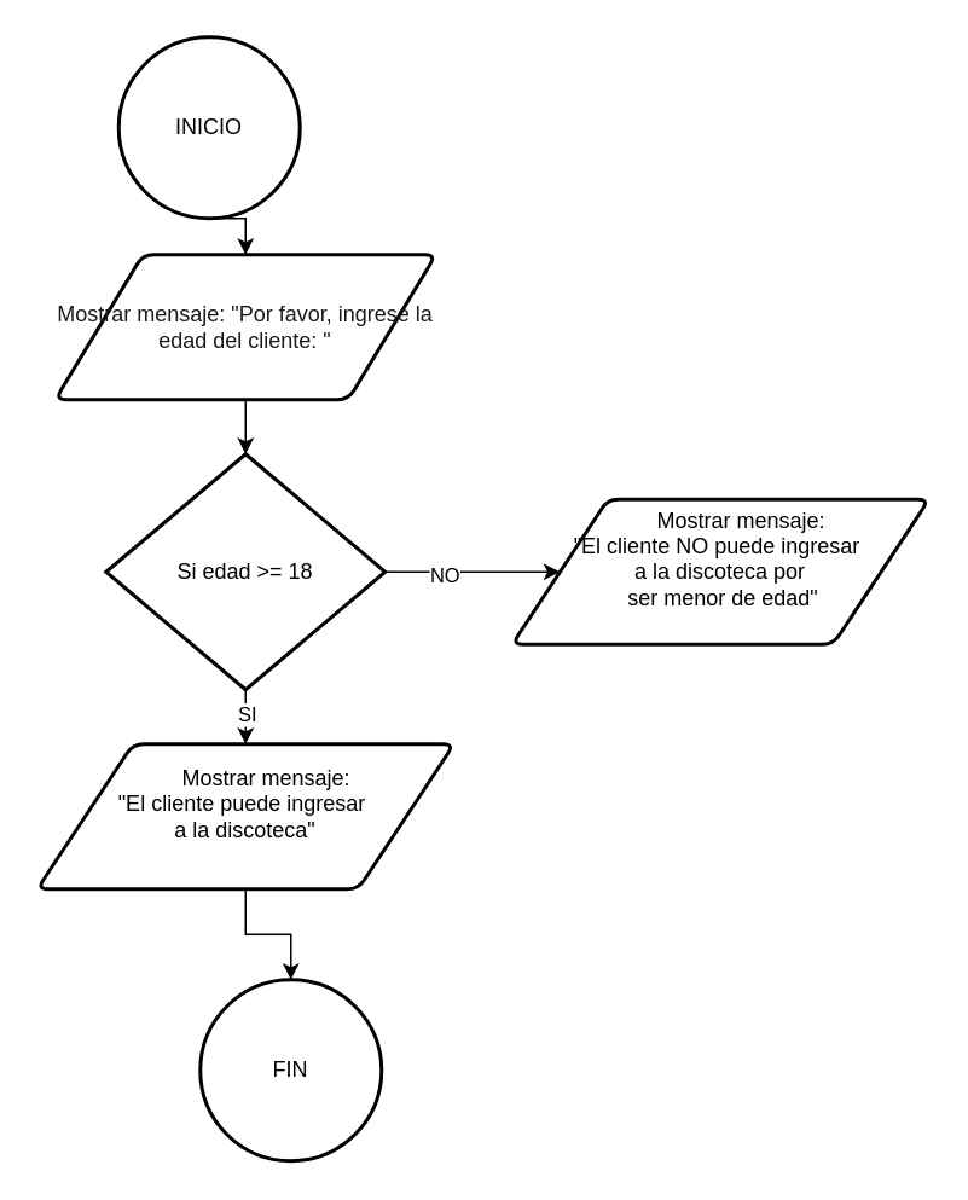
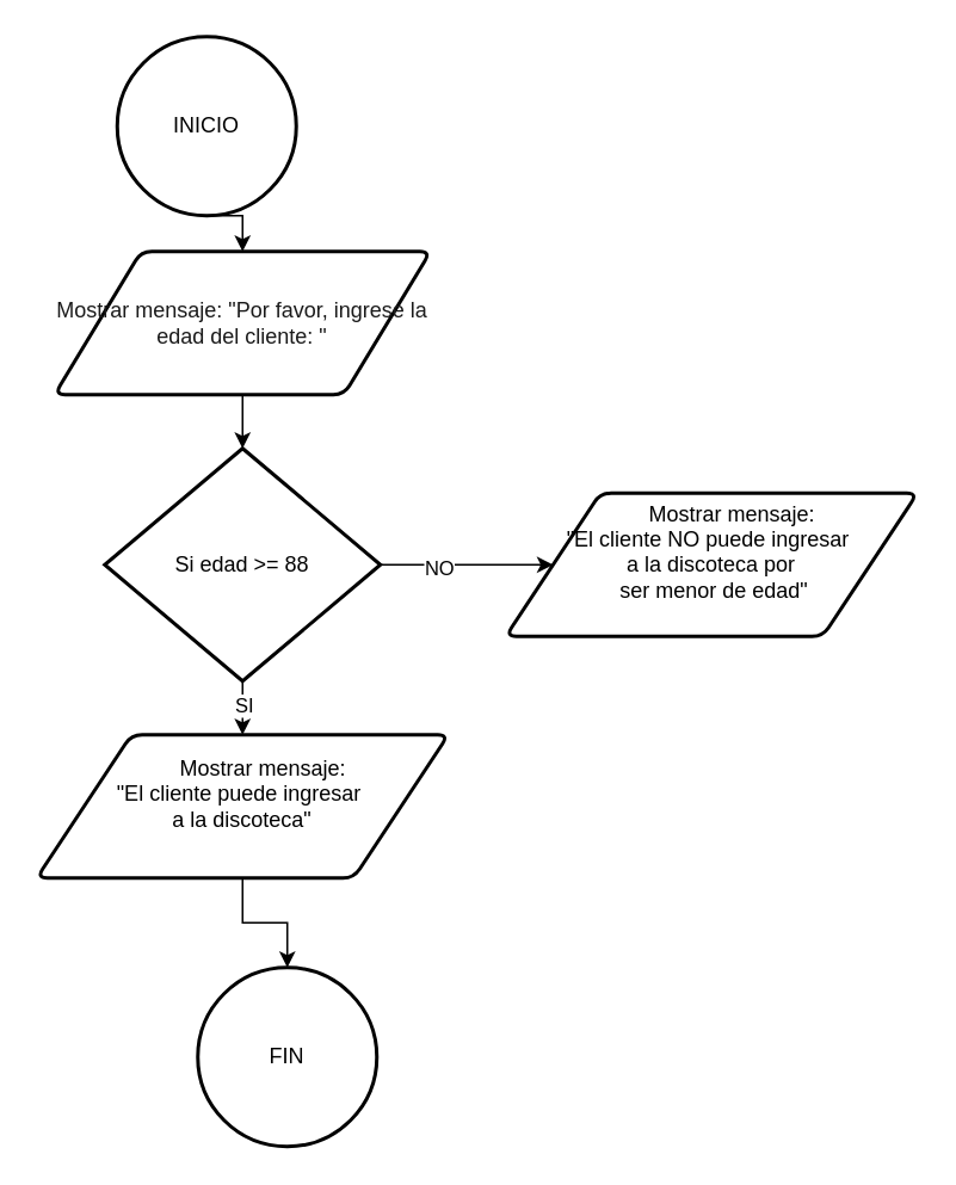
- <mxCell id="12" value="Si edad &amp;gt;= 18" style="strokeWidth=2;html=1;shape=mxgraph.flowchart.decision;whiteSpace=wrap;" vertex="1" parent="1"><mxGeometry x="58" y="250" width="154" height="130" as="geometry" /></mxCell>
+ <mxCell id="12" value="Si edad &amp;gt;= 88" style="strokeWidth=2;html=1;shape=mxgraph.flowchart.decision;whiteSpace=wrap;" vertex="1" parent="1"><mxGeometry x="58" y="250" width="154" height="130" as="geometry" /></mxCell>
